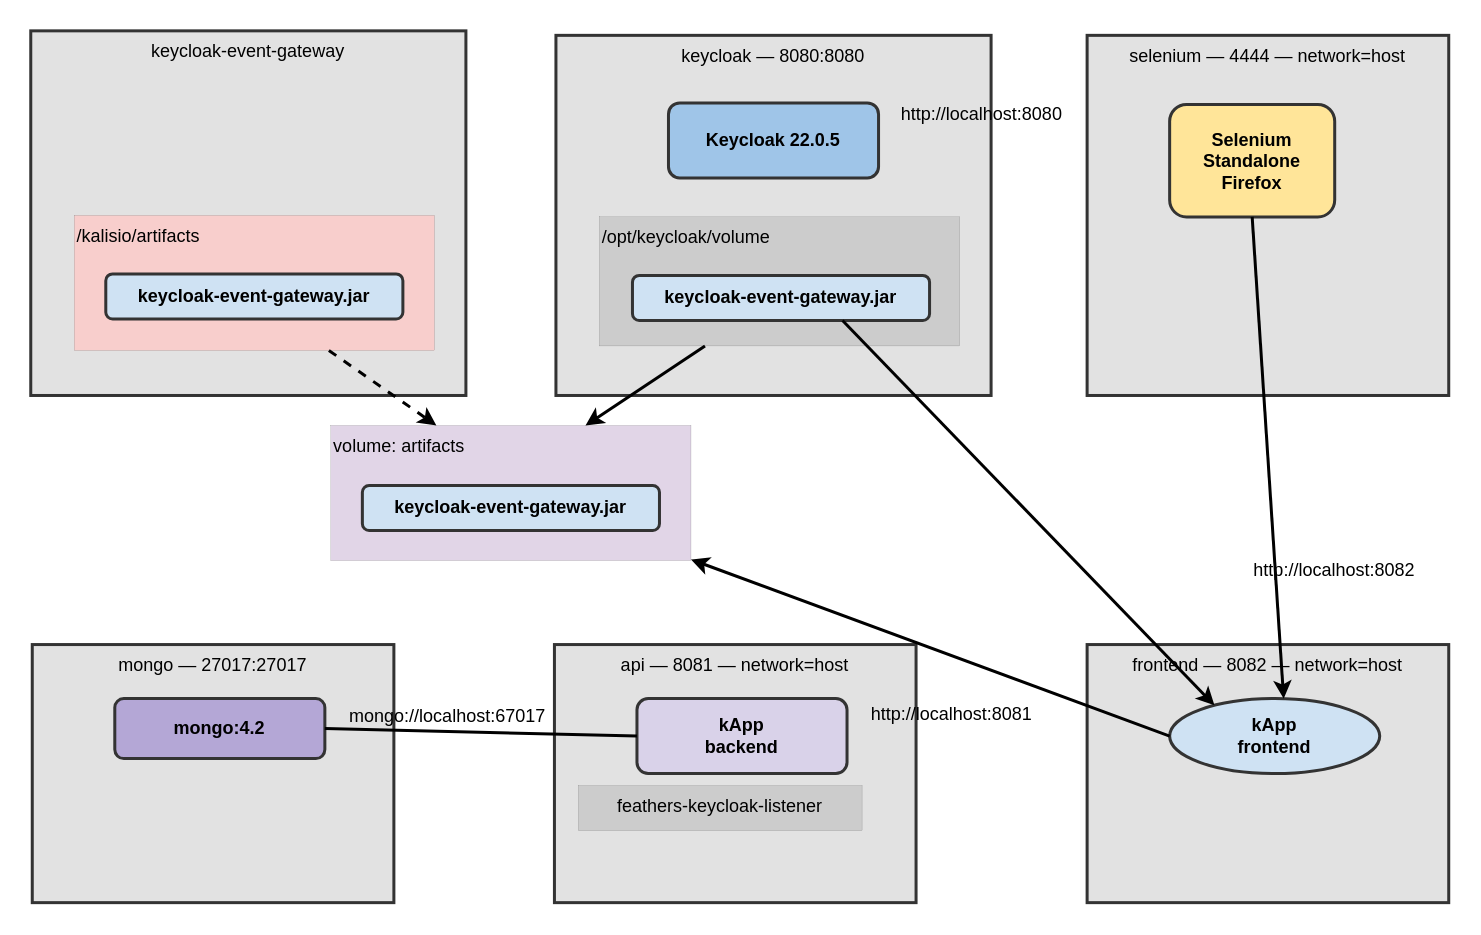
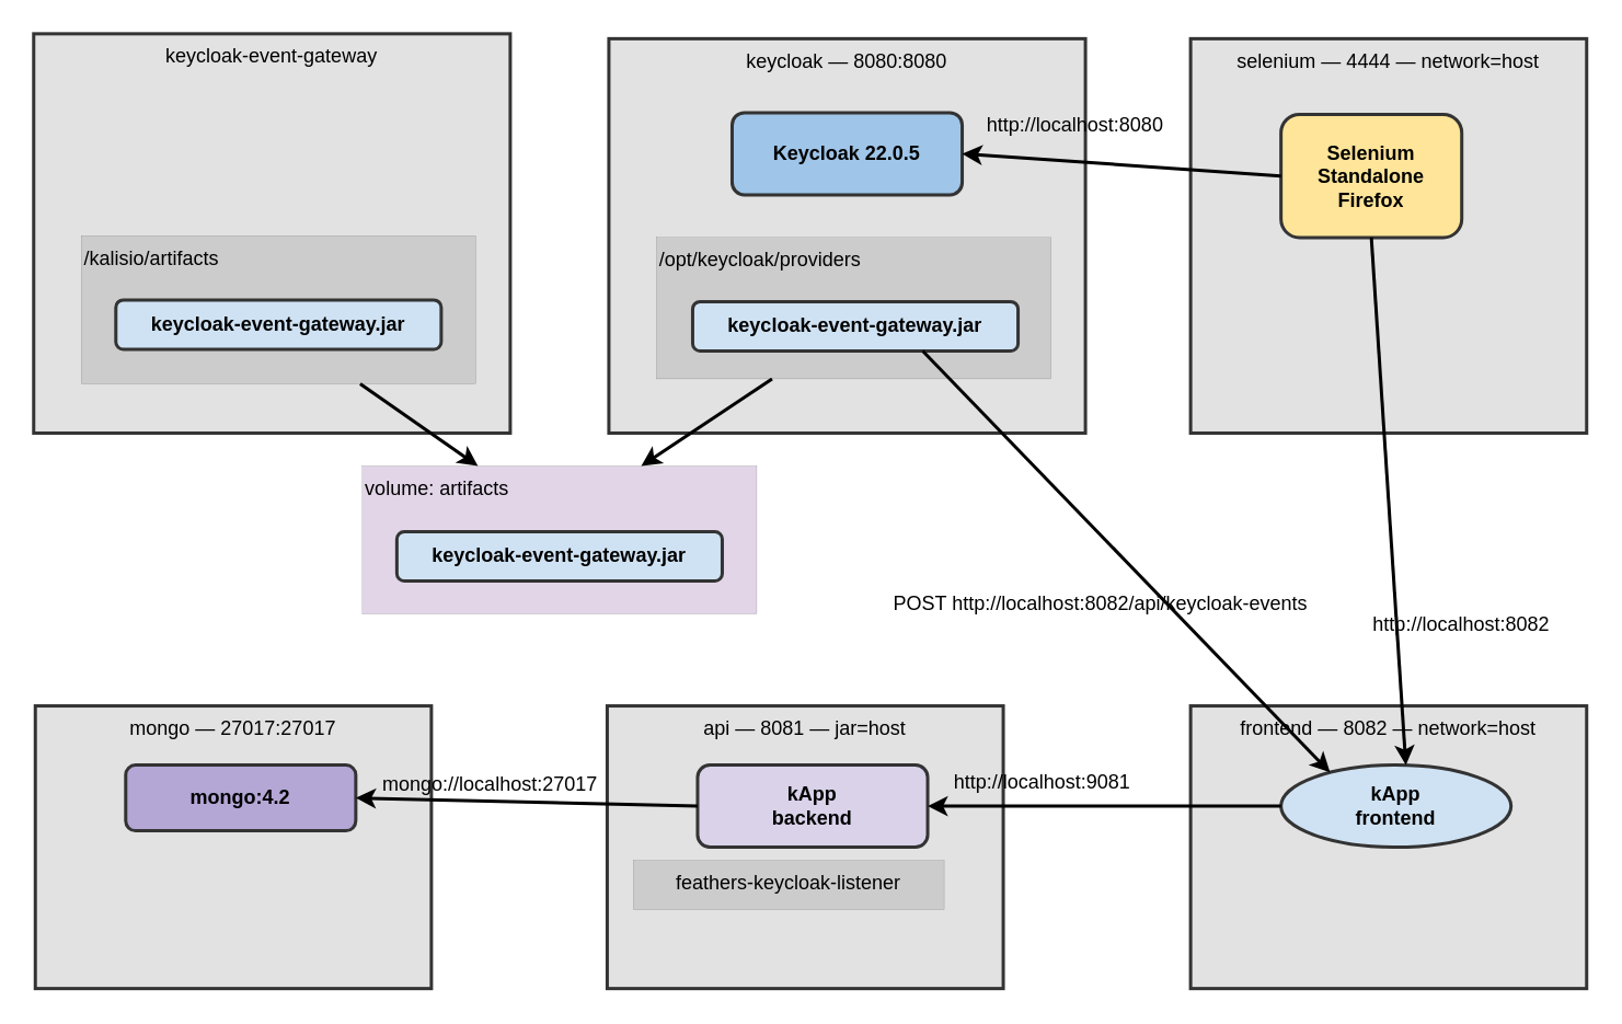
+ <mxCell id="23" parent="1" value="" style="startArrow=none;html=1;rounded=1;curved=0;exitDx=0;exitDy=0;entryDx=0;entryDy=0;startFill=0;strokeWidth=2;strokeColor=#000000;endArrow=classic;exitX=0.0;exitY=0.5;entryX=1.0;entryY=0.5;" edge="1" source="19" target="12"><mxGeometry width="50" height="50" relative="1" as="geometry"><mxPoint x="779" y="94" as="sourcePoint" /><mxPoint x="585" y="93" as="targetPoint" /></mxGeometry></mxCell>
- <mxCell id="11" style="rounded=0;whiteSpace=wrap;html=1;strokeWidth=0;strokeWidth=0;strokeColor=#333333;fillColor=#f8cecc;verticalAlign=top;align=left;" vertex="1" parent="1" value="/kalisio/artifacts"><mxGeometry x="49" y="143" width="240" height="90" as="geometry" /></mxCell>
+ <mxCell id="11" style="rounded=0;whiteSpace=wrap;html=1;strokeWidth=0;strokeWidth=0;strokeColor=#333333;fillColor=#cccccc;verticalAlign=top;align=left;" vertex="1" parent="1" value="/kalisio/artifacts"><mxGeometry x="49" y="143" width="240" height="90" as="geometry" /></mxCell>
- <mxCell id="9" style="rounded=0;whiteSpace=wrap;html=1;strokeWidth=0;strokeWidth=0;strokeColor=#333333;fillColor=#cccccc;verticalAlign=top;align=left;" vertex="1" parent="1" value="/opt/keycloak/volume"><mxGeometry x="399" y="144" width="240" height="86" as="geometry" /></mxCell>
+ <mxCell id="9" style="rounded=0;whiteSpace=wrap;html=1;strokeWidth=0;strokeWidth=0;strokeColor=#333333;fillColor=#cccccc;verticalAlign=top;align=left;" vertex="1" parent="1" value="/opt/keycloak/providers"><mxGeometry x="399" y="144" width="240" height="86" as="geometry" /></mxCell>
- <mxCell id="26" parent="1" value="" style="startArrow=none;html=1;rounded=1;curved=0;exitDx=0;exitDy=0;entryDx=0;entryDy=0;startFill=0;strokeWidth=2;strokeColor=#000000;endArrow=classic;exitX=0.707;exitY=1.0;entryX=0.293;entryY=0.0;dashed=1;" edge="1" source="11" target="10"><mxGeometry width="50" height="50" relative="1" as="geometry"><mxPoint x="219" y="233" as="sourcePoint" /><mxPoint x="290" y="283" as="targetPoint" /><Array as="points"><mxPoint x="219.206" y="233" /></Array></mxGeometry></mxCell>
+ <mxCell id="26" parent="1" value="" style="startArrow=none;html=1;rounded=1;curved=0;exitDx=0;exitDy=0;entryDx=0;entryDy=0;startFill=0;strokeWidth=2;strokeColor=#000000;endArrow=classic;exitX=0.707;exitY=1.0;entryX=0.293;entryY=0.0;" edge="1" source="11" target="10"><mxGeometry width="50" height="50" relative="1" as="geometry"><mxPoint x="219" y="233" as="sourcePoint" /><mxPoint x="290" y="283" as="targetPoint" /><Array as="points"><mxPoint x="219.206" y="233" /></Array></mxGeometry></mxCell>
+ <mxCell id="31" value="POST http://localhost:8082/api/keycloak-events" style="text;html=1;align=center;verticalAlign=middle;whiteSpace=wrap;rounded=0;" vertex="1" parent="1"><mxGeometry x="535" y="353" width="269" height="28" as="geometry" /></mxCell>
- <mxCell id="22" parent="1" value="" style="startArrow=none;html=1;rounded=1;curved=0;exitDx=0;exitDy=0;startFill=0;strokeWidth=2;strokeColor=#000000;endArrow=classic;exitX=0.0;exitY=0.5;" edge="1" source="16" target="10"><mxGeometry width="50" height="50" relative="1" as="geometry"><mxPoint x="779" y="490" as="sourcePoint" /><mxPoint x="564" y="490" as="targetPoint" /></mxGeometry></mxCell>
+ <mxCell id="22" parent="1" value="" style="startArrow=none;html=1;rounded=1;curved=0;exitDx=0;exitDy=0;entryDx=0;entryDy=0;startFill=0;strokeWidth=2;strokeColor=#000000;endArrow=classic;exitX=0.0;exitY=0.5;entryX=1.0;entryY=0.5;" edge="1" source="16" target="18"><mxGeometry width="50" height="50" relative="1" as="geometry"><mxPoint x="779" y="490" as="sourcePoint" /><mxPoint x="564" y="490" as="targetPoint" /></mxGeometry></mxCell>
- <mxCell id="6" style="rounded=0;whiteSpace=wrap;html=1;strokeWidth=2;strokeWidth=2;strokeColor=#333333;fillColor=#e2e2e2;verticalAlign=top;" vertex="1" parent="1" value="api — 8081 — network=host"><mxGeometry x="369" y="429" width="241" height="172" as="geometry" /></mxCell>
+ <mxCell id="6" style="rounded=0;whiteSpace=wrap;html=1;strokeWidth=2;strokeWidth=2;strokeColor=#333333;fillColor=#e2e2e2;verticalAlign=top;" vertex="1" parent="1" value="api — 8081 — jar=host"><mxGeometry x="369" y="429" width="241" height="172" as="geometry" /></mxCell>
- <mxCell id="30" value="http://localhost:8081" style="text;html=1;align=center;verticalAlign=middle;whiteSpace=wrap;rounded=0;" vertex="1" parent="1"><mxGeometry x="559" y="469" width="150" height="14" as="geometry" /></mxCell>
+ <mxCell id="30" value="http://localhost:9081" style="text;html=1;align=center;verticalAlign=middle;whiteSpace=wrap;rounded=0;" vertex="1" parent="1"><mxGeometry x="559" y="469" width="150" height="14" as="geometry" /></mxCell>
- <mxCell id="28" value="mongo://localhost:67017" style="text;html=1;align=center;verticalAlign=middle;whiteSpace=wrap;rounded=0;" vertex="1" parent="1"><mxGeometry x="223" y="470" width="150" height="14" as="geometry" /></mxCell>
+ <mxCell id="28" value="mongo://localhost:27017" style="text;html=1;align=center;verticalAlign=middle;whiteSpace=wrap;rounded=0;" vertex="1" parent="1"><mxGeometry x="223" y="470" width="150" height="14" as="geometry" /></mxCell>
- <mxCell id="21" parent="1" value="" style="startArrow=none;html=1;rounded=1;curved=0;exitDx=0;exitDy=0;entryDx=0;entryDy=0;startFill=0;strokeWidth=2;strokeColor=#000000;endArrow=none;exitX=0.0;exitY=0.5;entryX=1.0;entryY=0.5;" edge="1" source="18" target="17"><mxGeometry width="50" height="50" relative="1" as="geometry"><mxPoint x="424" y="490" as="sourcePoint" /><mxPoint x="216" y="490" as="targetPoint" /></mxGeometry></mxCell>
+ <mxCell id="21" parent="1" value="" style="startArrow=none;html=1;rounded=1;curved=0;exitDx=0;exitDy=0;entryDx=0;entryDy=0;startFill=0;strokeWidth=2;strokeColor=#000000;endArrow=classic;exitX=0.0;exitY=0.5;entryX=1.0;entryY=0.5;" edge="1" source="18" target="17"><mxGeometry width="50" height="50" relative="1" as="geometry"><mxPoint x="424" y="490" as="sourcePoint" /><mxPoint x="216" y="490" as="targetPoint" /></mxGeometry></mxCell>
